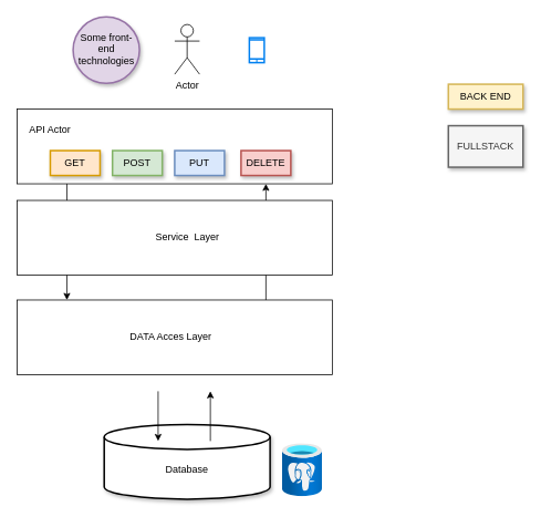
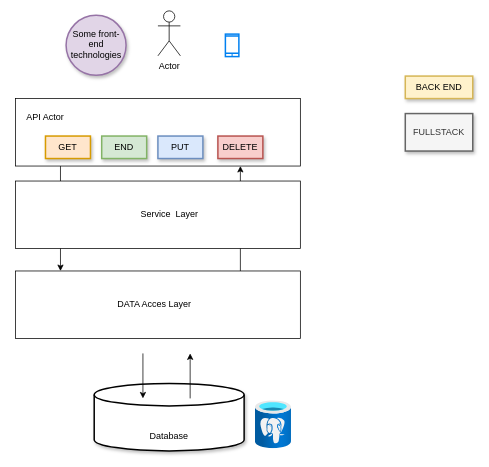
- <mxCell id="2" value="Actor" style="shape=umlActor;verticalLabelPosition=bottom;verticalAlign=top;html=1;outlineConnect=0;" parent="1" vertex="1"><mxGeometry x="210" y="29" width="30" height="60" as="geometry" /></mxCell>
+ <mxCell id="2" value="Actor" style="shape=umlActor;verticalLabelPosition=bottom;verticalAlign=top;html=1;outlineConnect=0;" parent="1" vertex="1"><mxGeometry x="210" y="14" width="30" height="60" as="geometry" /></mxCell>
- <mxCell id="11" value="POST" style="text;html=1;align=center;verticalAlign=middle;whiteSpace=wrap;rounded=0;shadow=1;gradientDirection=east;fillColor=#d5e8d4;strokeColor=#82b366;strokeWidth=2;" parent="1" vertex="1"><mxGeometry x="135" y="181" width="60" height="30" as="geometry" /></mxCell>
+ <mxCell id="11" value="END" style="text;html=1;align=center;verticalAlign=middle;whiteSpace=wrap;rounded=0;shadow=1;gradientDirection=east;fillColor=#d5e8d4;strokeColor=#82b366;strokeWidth=2;" parent="1" vertex="1"><mxGeometry x="135" y="181" width="60" height="30" as="geometry" /></mxCell>
- <mxCell id="21" value="Database" style="text;html=1;strokeColor=none;fillColor=none;align=center;verticalAlign=middle;whiteSpace=wrap;rounded=0;shadow=1;" parent="1" vertex="1"><mxGeometry x="195" y="551" width="60" height="30" as="geometry" /></mxCell>
+ <mxCell id="21" value="Database" style="text;html=1;strokeColor=none;fillColor=none;align=center;verticalAlign=middle;whiteSpace=wrap;rounded=0;shadow=1;" parent="1" vertex="1"><mxGeometry x="195" y="566" width="60" height="30" as="geometry" /></mxCell>
